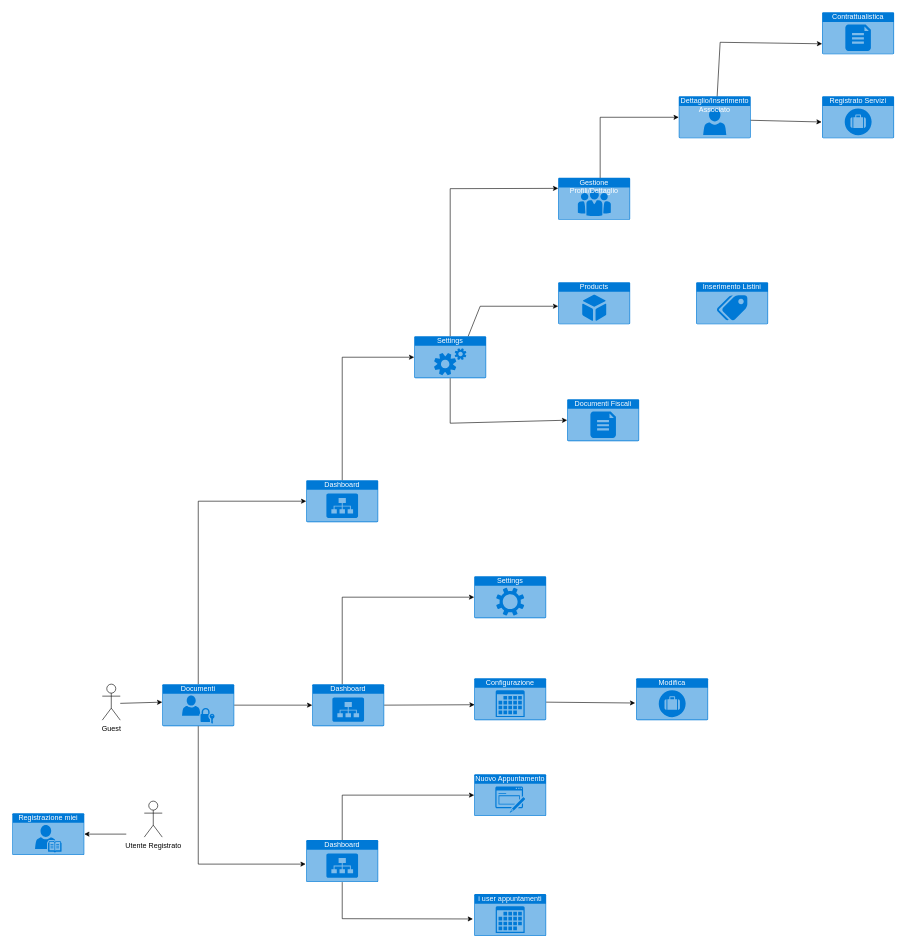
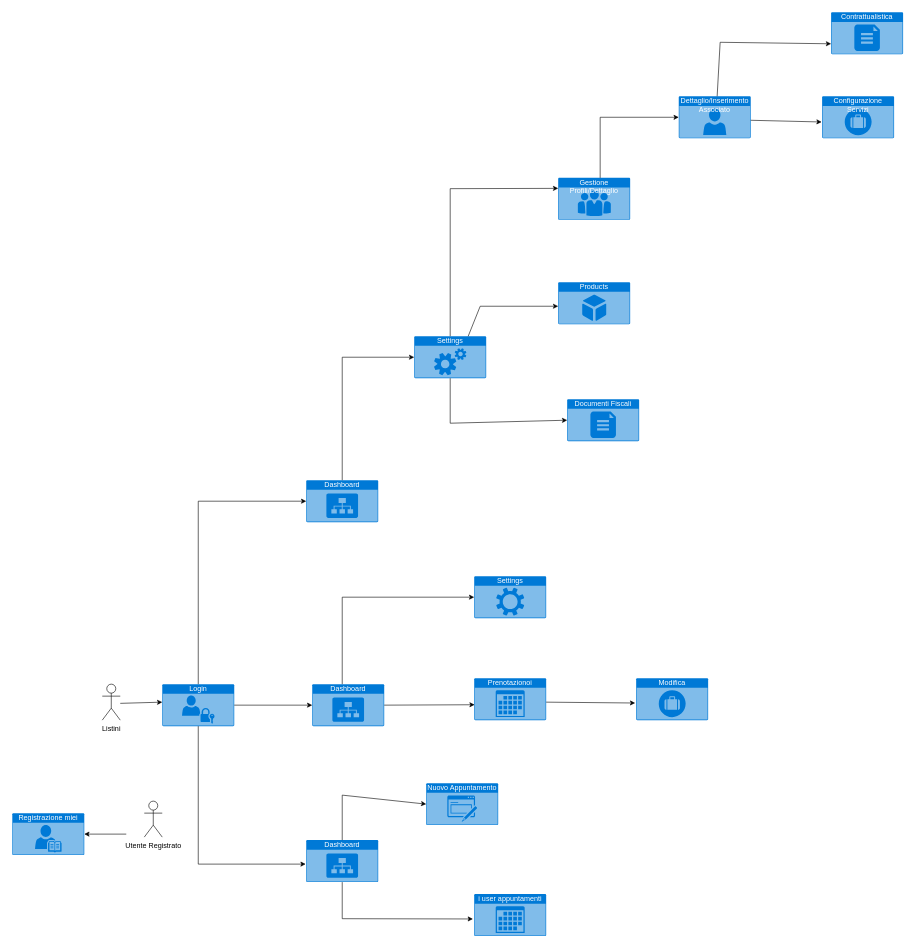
- <mxCell id="17" value="Contrattualistica" style="html=1;whiteSpace=wrap;strokeColor=none;fillColor=#0079D6;labelPosition=center;verticalLabelPosition=middle;verticalAlign=top;align=center;fontSize=12;outlineConnect=0;spacingTop=-6;fontColor=#FFFFFF;sketch=0;shape=mxgraph.sitemap.document;" vertex="1" parent="1"><mxGeometry x="1370" y="20" width="120" height="70" as="geometry" /></mxCell>
+ <mxCell id="17" value="Contrattualistica" style="html=1;whiteSpace=wrap;strokeColor=none;fillColor=#0079D6;labelPosition=center;verticalLabelPosition=middle;verticalAlign=top;align=center;fontSize=12;outlineConnect=0;spacingTop=-6;fontColor=#FFFFFF;sketch=0;shape=mxgraph.sitemap.document;" vertex="1" parent="1"><mxGeometry x="1385" y="20" width="120" height="70" as="geometry" /></mxCell>
- <mxCell id="18" value="Registrato Servizi" style="html=1;whiteSpace=wrap;strokeColor=none;fillColor=#0079D6;labelPosition=center;verticalLabelPosition=middle;verticalAlign=top;align=center;fontSize=12;outlineConnect=0;spacingTop=-6;fontColor=#FFFFFF;sketch=0;shape=mxgraph.sitemap.jobs;" vertex="1" parent="1"><mxGeometry x="1370" y="160" width="120" height="70" as="geometry" /></mxCell>
+ <mxCell id="18" value="Configurazione Servizi" style="html=1;whiteSpace=wrap;strokeColor=none;fillColor=#0079D6;labelPosition=center;verticalLabelPosition=middle;verticalAlign=top;align=center;fontSize=12;outlineConnect=0;spacingTop=-6;fontColor=#FFFFFF;sketch=0;shape=mxgraph.sitemap.jobs;" vertex="1" parent="1"><mxGeometry x="1370" y="160" width="120" height="70" as="geometry" /></mxCell>
- <mxCell id="15" value="Inserimento Listini" style="html=1;whiteSpace=wrap;strokeColor=none;fillColor=#0079D6;labelPosition=center;verticalLabelPosition=middle;verticalAlign=top;align=center;fontSize=12;outlineConnect=0;spacingTop=-6;fontColor=#FFFFFF;sketch=0;shape=mxgraph.sitemap.pricing;" vertex="1" parent="1"><mxGeometry x="1160" y="470" width="120" height="70" as="geometry" /></mxCell>
- <mxCell id="20" value="Configurazione" style="html=1;whiteSpace=wrap;strokeColor=none;fillColor=#0079D6;labelPosition=center;verticalLabelPosition=middle;verticalAlign=top;align=center;fontSize=12;outlineConnect=0;spacingTop=-6;fontColor=#FFFFFF;sketch=0;shape=mxgraph.sitemap.calendar;" vertex="1" parent="1"><mxGeometry x="790" y="1130" width="120" height="70" as="geometry" /></mxCell>
+ <mxCell id="20" value="Prenotazionoi" style="html=1;whiteSpace=wrap;strokeColor=none;fillColor=#0079D6;labelPosition=center;verticalLabelPosition=middle;verticalAlign=top;align=center;fontSize=12;outlineConnect=0;spacingTop=-6;fontColor=#FFFFFF;sketch=0;shape=mxgraph.sitemap.calendar;" vertex="1" parent="1"><mxGeometry x="790" y="1130" width="120" height="70" as="geometry" /></mxCell>
- <mxCell id="3" value="Documenti" style="html=1;whiteSpace=wrap;strokeColor=none;fillColor=#0079D6;labelPosition=center;verticalLabelPosition=middle;verticalAlign=top;align=center;fontSize=12;outlineConnect=0;spacingTop=-6;fontColor=#FFFFFF;sketch=0;shape=mxgraph.sitemap.login;" vertex="1" parent="1"><mxGeometry x="270" y="1140" width="120" height="70" as="geometry" /></mxCell>
+ <mxCell id="3" value="Login" style="html=1;whiteSpace=wrap;strokeColor=none;fillColor=#0079D6;labelPosition=center;verticalLabelPosition=middle;verticalAlign=top;align=center;fontSize=12;outlineConnect=0;spacingTop=-6;fontColor=#FFFFFF;sketch=0;shape=mxgraph.sitemap.login;" vertex="1" parent="1"><mxGeometry x="270" y="1140" width="120" height="70" as="geometry" /></mxCell>
- <mxCell id="2" value="Guest" style="shape=umlActor;verticalLabelPosition=bottom;verticalAlign=top;html=1;" vertex="1" parent="1"><mxGeometry x="170" y="1140" width="30" height="60" as="geometry" /></mxCell>
+ <mxCell id="2" value="Listini" style="shape=umlActor;verticalLabelPosition=bottom;verticalAlign=top;html=1;" vertex="1" parent="1"><mxGeometry x="170" y="1140" width="30" height="60" as="geometry" /></mxCell>
- <mxCell id="31" value="Nuovo Appuntamento" style="html=1;whiteSpace=wrap;strokeColor=none;fillColor=#0079D6;labelPosition=center;verticalLabelPosition=middle;verticalAlign=top;align=center;fontSize=12;outlineConnect=0;spacingTop=-6;fontColor=#FFFFFF;sketch=0;shape=mxgraph.sitemap.form;" vertex="1" parent="1"><mxGeometry x="790" y="1290" width="120" height="70" as="geometry" /></mxCell>
+ <mxCell id="31" value="Nuovo Appuntamento" style="html=1;whiteSpace=wrap;strokeColor=none;fillColor=#0079D6;labelPosition=center;verticalLabelPosition=middle;verticalAlign=top;align=center;fontSize=12;outlineConnect=0;spacingTop=-6;fontColor=#FFFFFF;sketch=0;shape=mxgraph.sitemap.form;" vertex="1" parent="1"><mxGeometry x="710" y="1305" width="120" height="70" as="geometry" /></mxCell>
